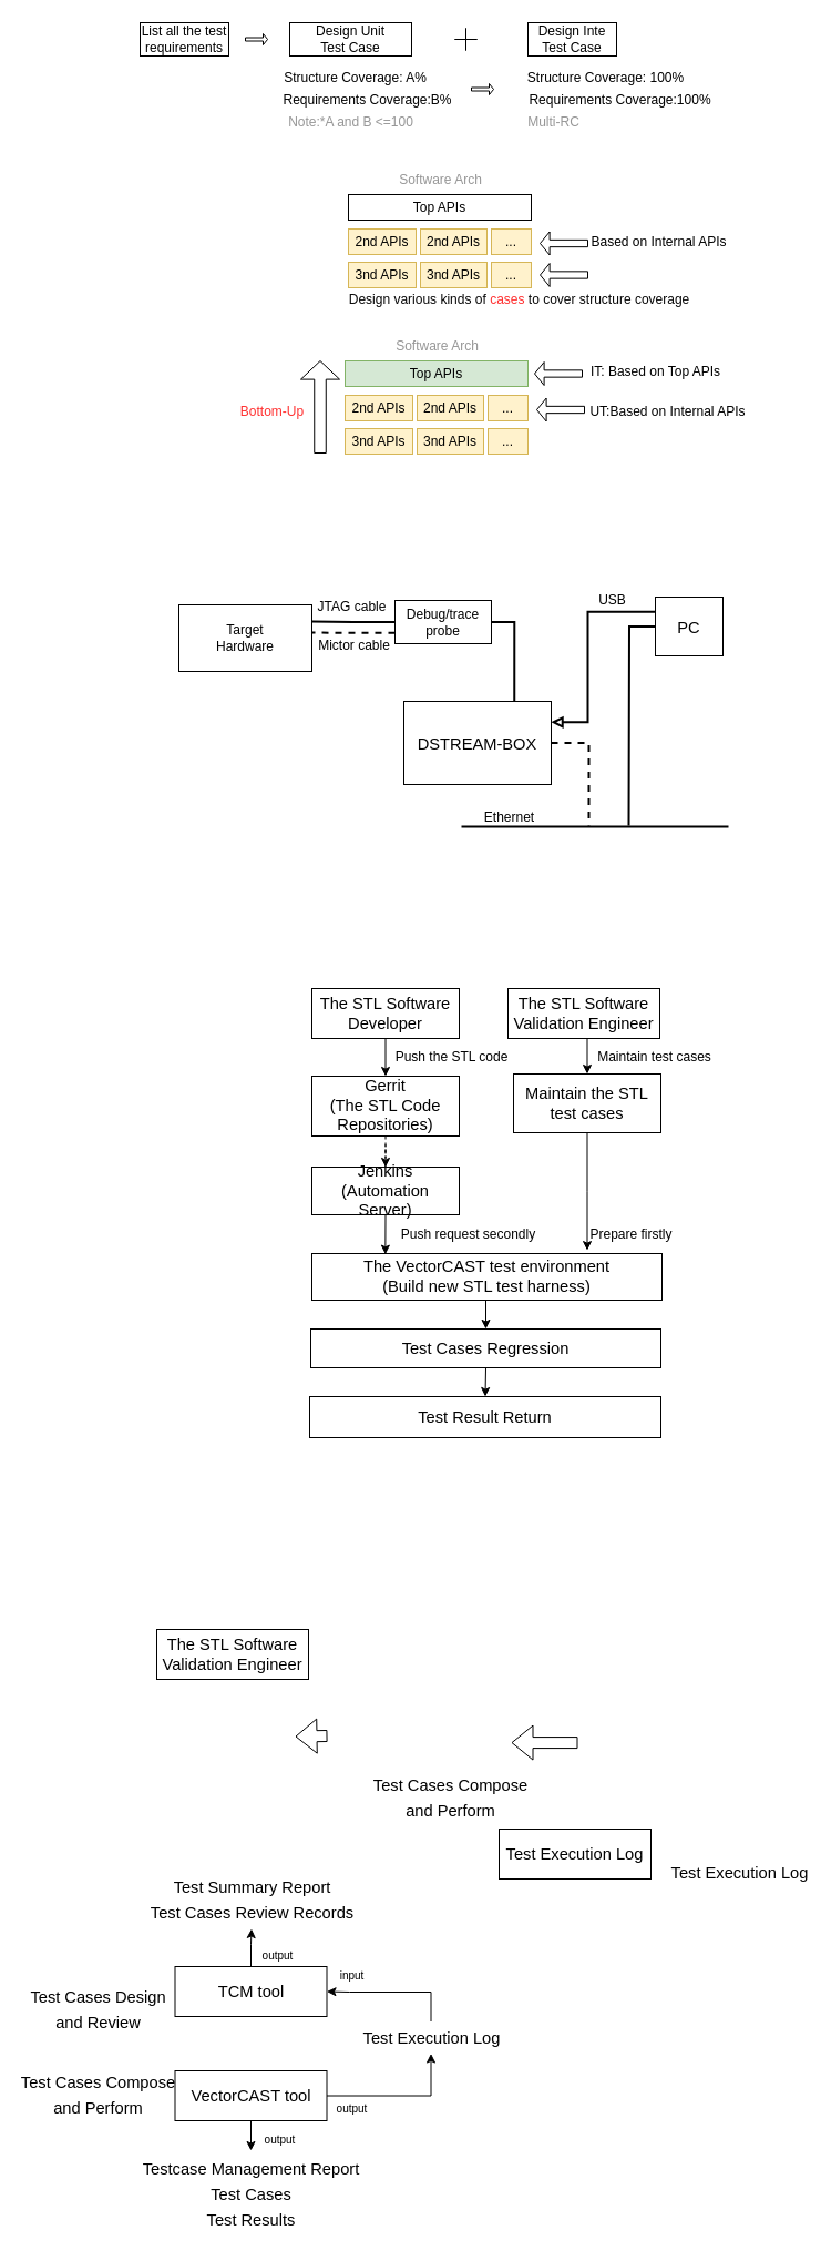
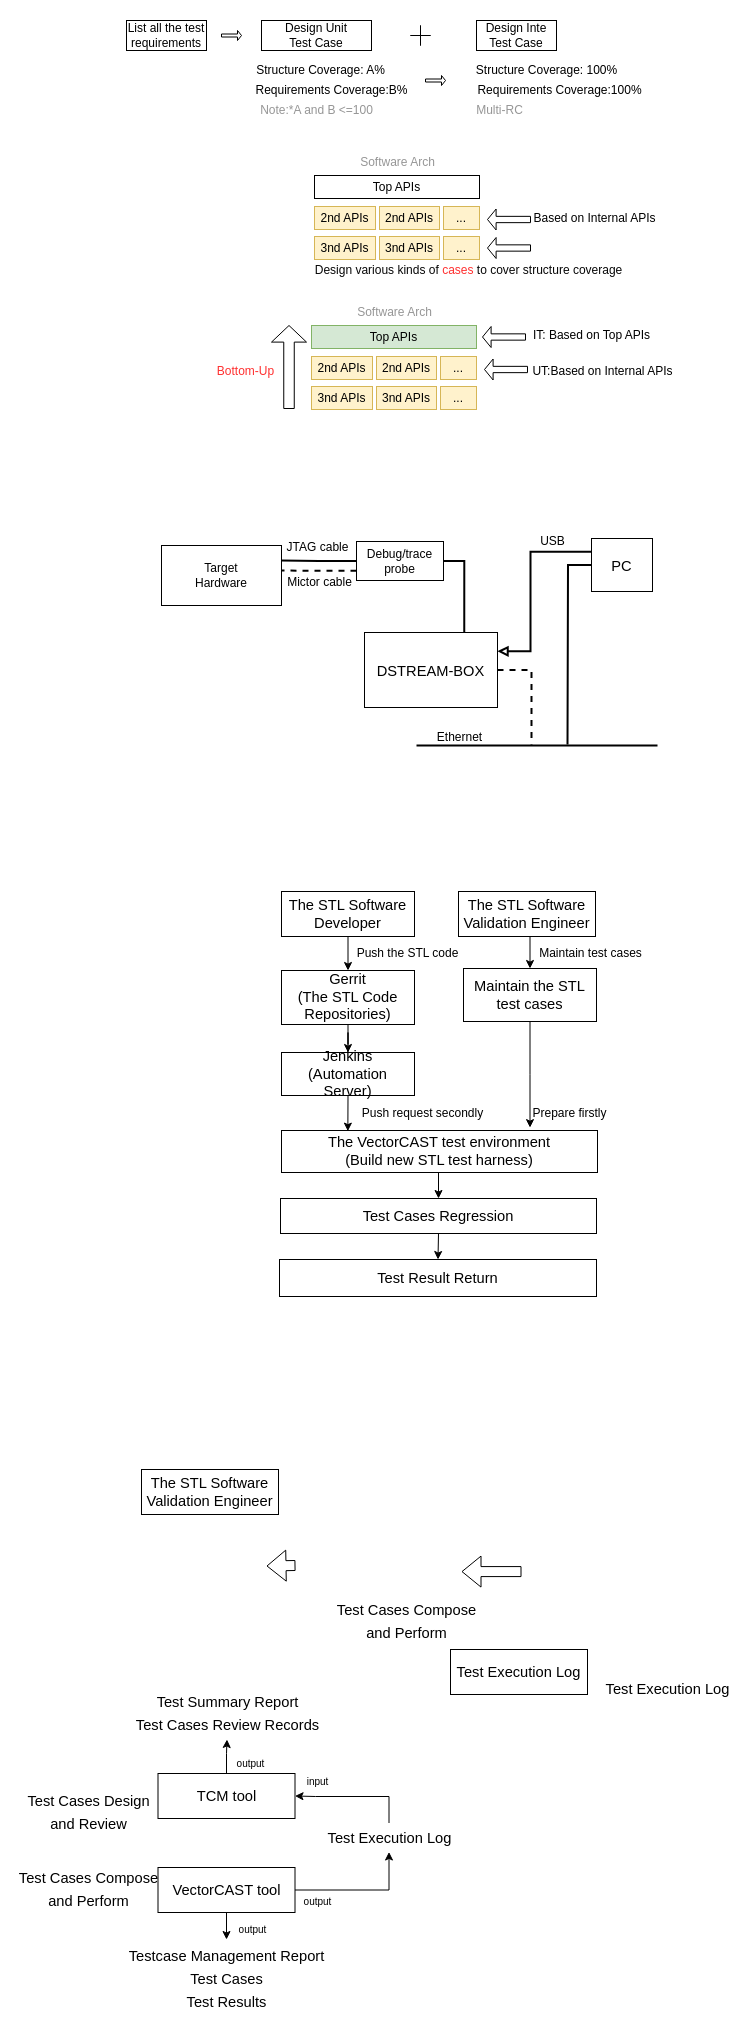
- <mxCell id="55" style="edgeStyle=orthogonalEdgeStyle;rounded=0;orthogonalLoop=1;jettySize=auto;html=1;exitX=0.5;exitY=1;exitDx=0;exitDy=0;dashed=1;" parent="1" source="56" target="60" edge="1"><mxGeometry relative="1" as="geometry" /></mxCell>
+ <mxCell id="55" style="edgeStyle=orthogonalEdgeStyle;rounded=0;orthogonalLoop=1;jettySize=auto;html=1;exitX=0.5;exitY=1;exitDx=0;exitDy=0;" parent="1" source="56" target="60" edge="1"><mxGeometry relative="1" as="geometry" /></mxCell>
